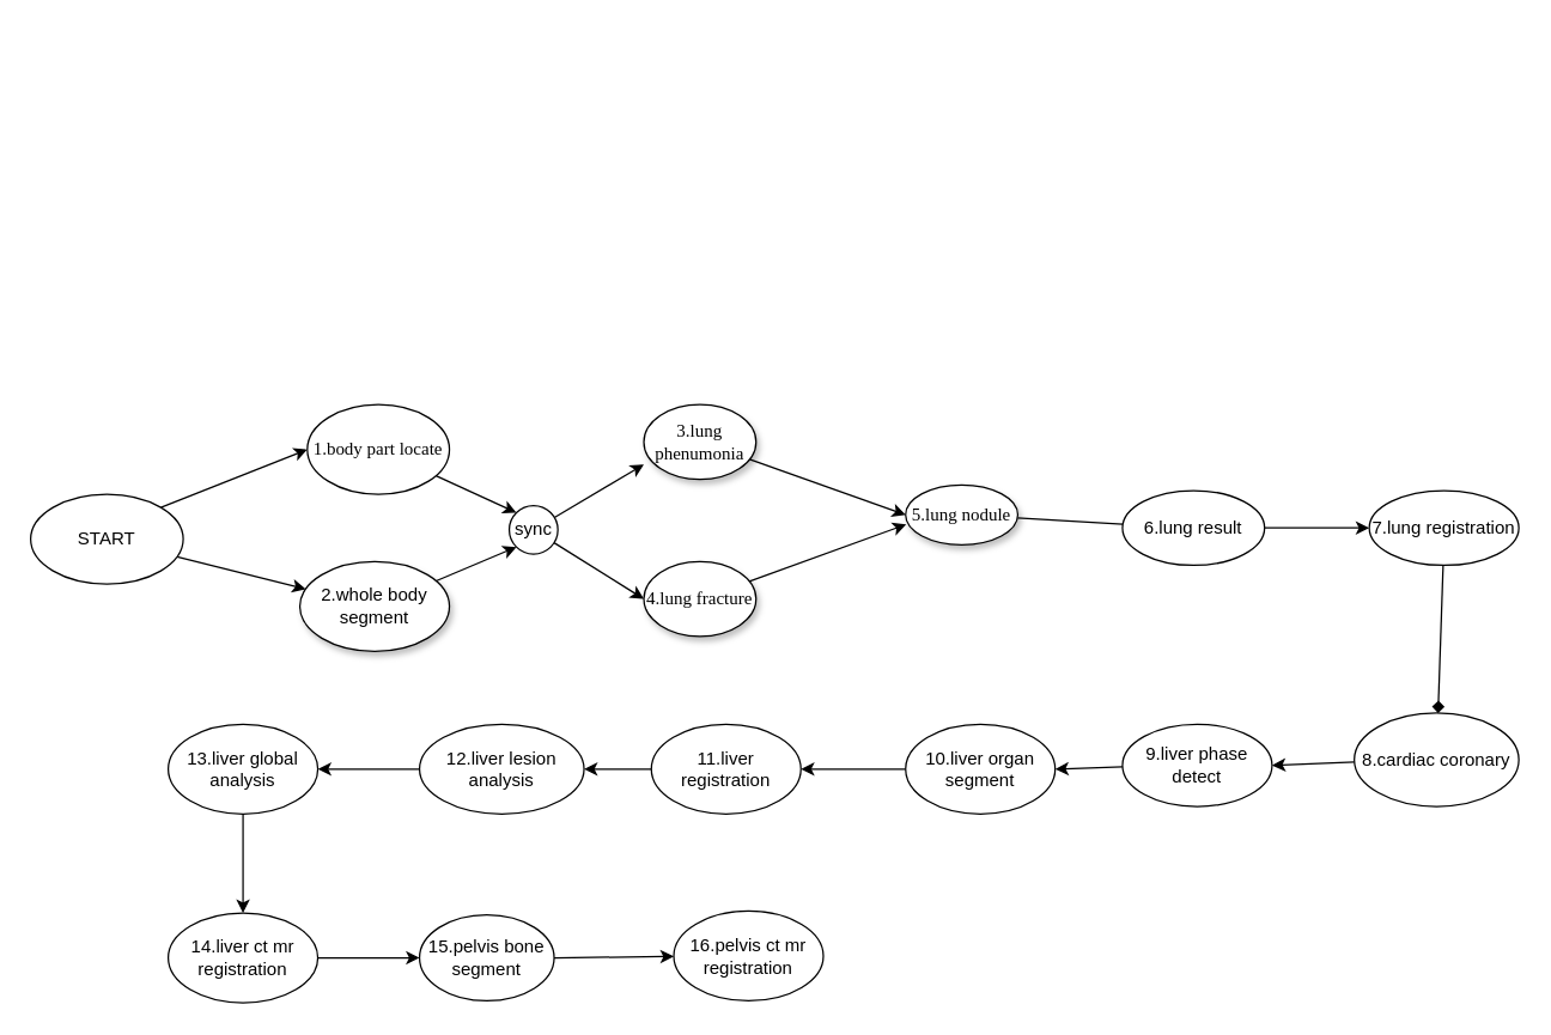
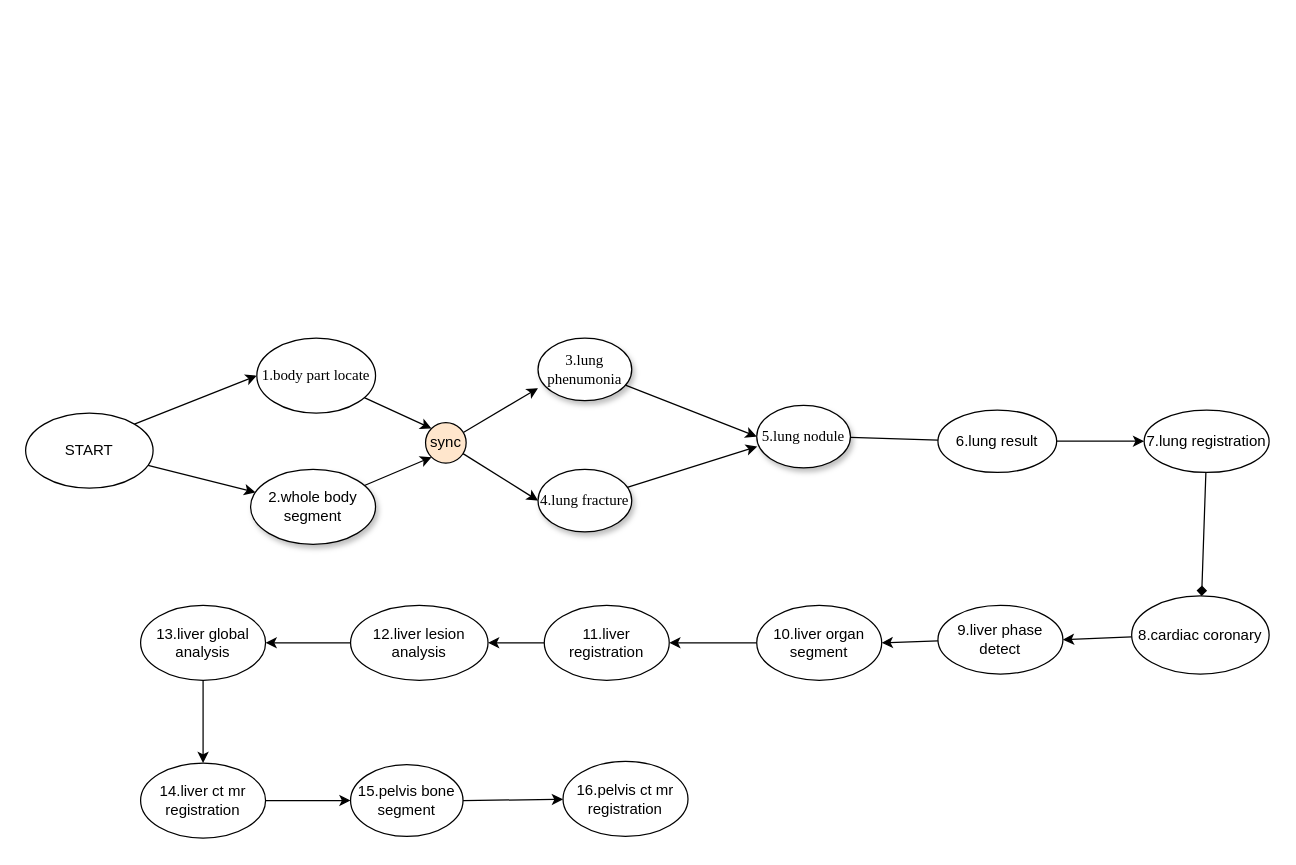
- <mxCell id="7" value="&lt;span&gt;5.lung nodule&lt;/span&gt;" style="ellipse;whiteSpace=wrap;html=1;rounded=0;shadow=1;comic=0;labelBackgroundColor=none;strokeWidth=1;fontFamily=Verdana;fontSize=12;align=center;" parent="1" vertex="1"><mxGeometry x="605" y="323.75" width="75" height="40" as="geometry" /></mxCell>
+ <mxCell id="7" value="&lt;span&gt;5.lung nodule&lt;/span&gt;" style="ellipse;whiteSpace=wrap;html=1;rounded=0;shadow=1;comic=0;labelBackgroundColor=none;strokeWidth=1;fontFamily=Verdana;fontSize=12;align=center;" parent="1" vertex="1"><mxGeometry x="605" y="323.75" width="75" height="50" as="geometry" /></mxCell>
- <mxCell id="40" value="sync&lt;br&gt;" style="ellipse;whiteSpace=wrap;html=1;aspect=fixed;" parent="1" vertex="1"><mxGeometry x="340" y="337.5" width="32.5" height="32.5" as="geometry" /></mxCell>
+ <mxCell id="40" value="sync&lt;br&gt;" style="ellipse;whiteSpace=wrap;html=1;aspect=fixed;fillColor=#ffe6cc;" parent="1" vertex="1"><mxGeometry x="340" y="337.5" width="32.5" height="32.5" as="geometry" /></mxCell>
